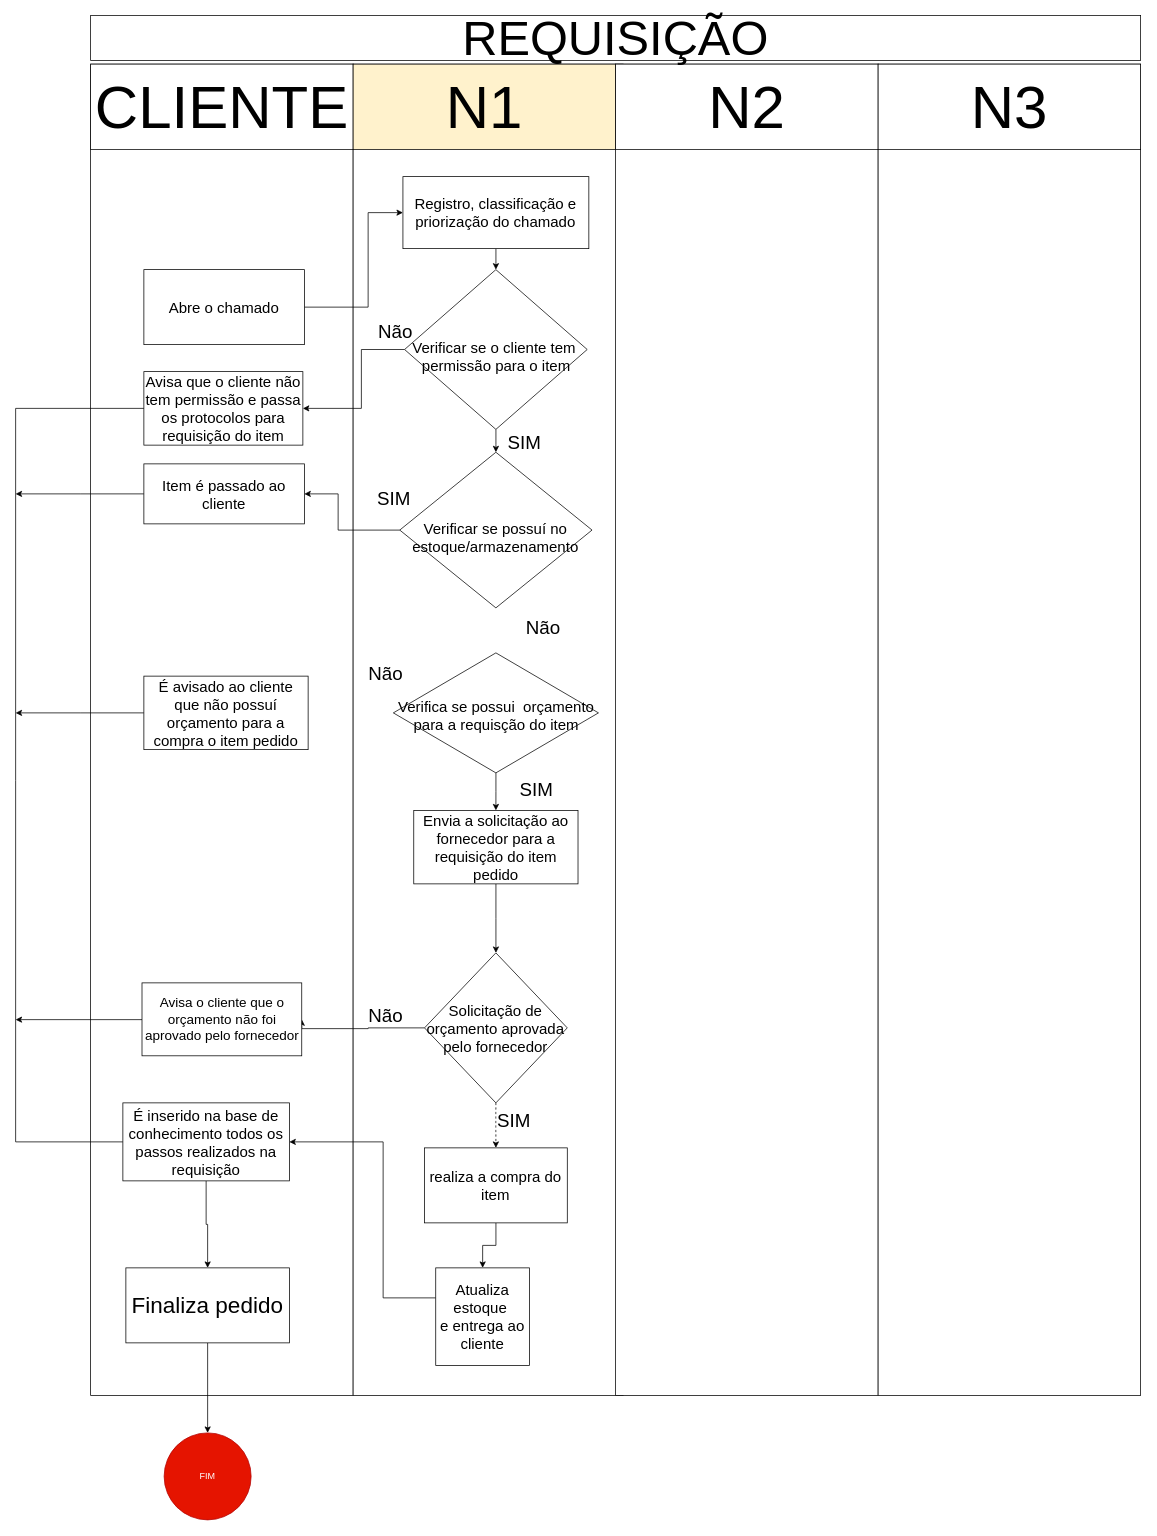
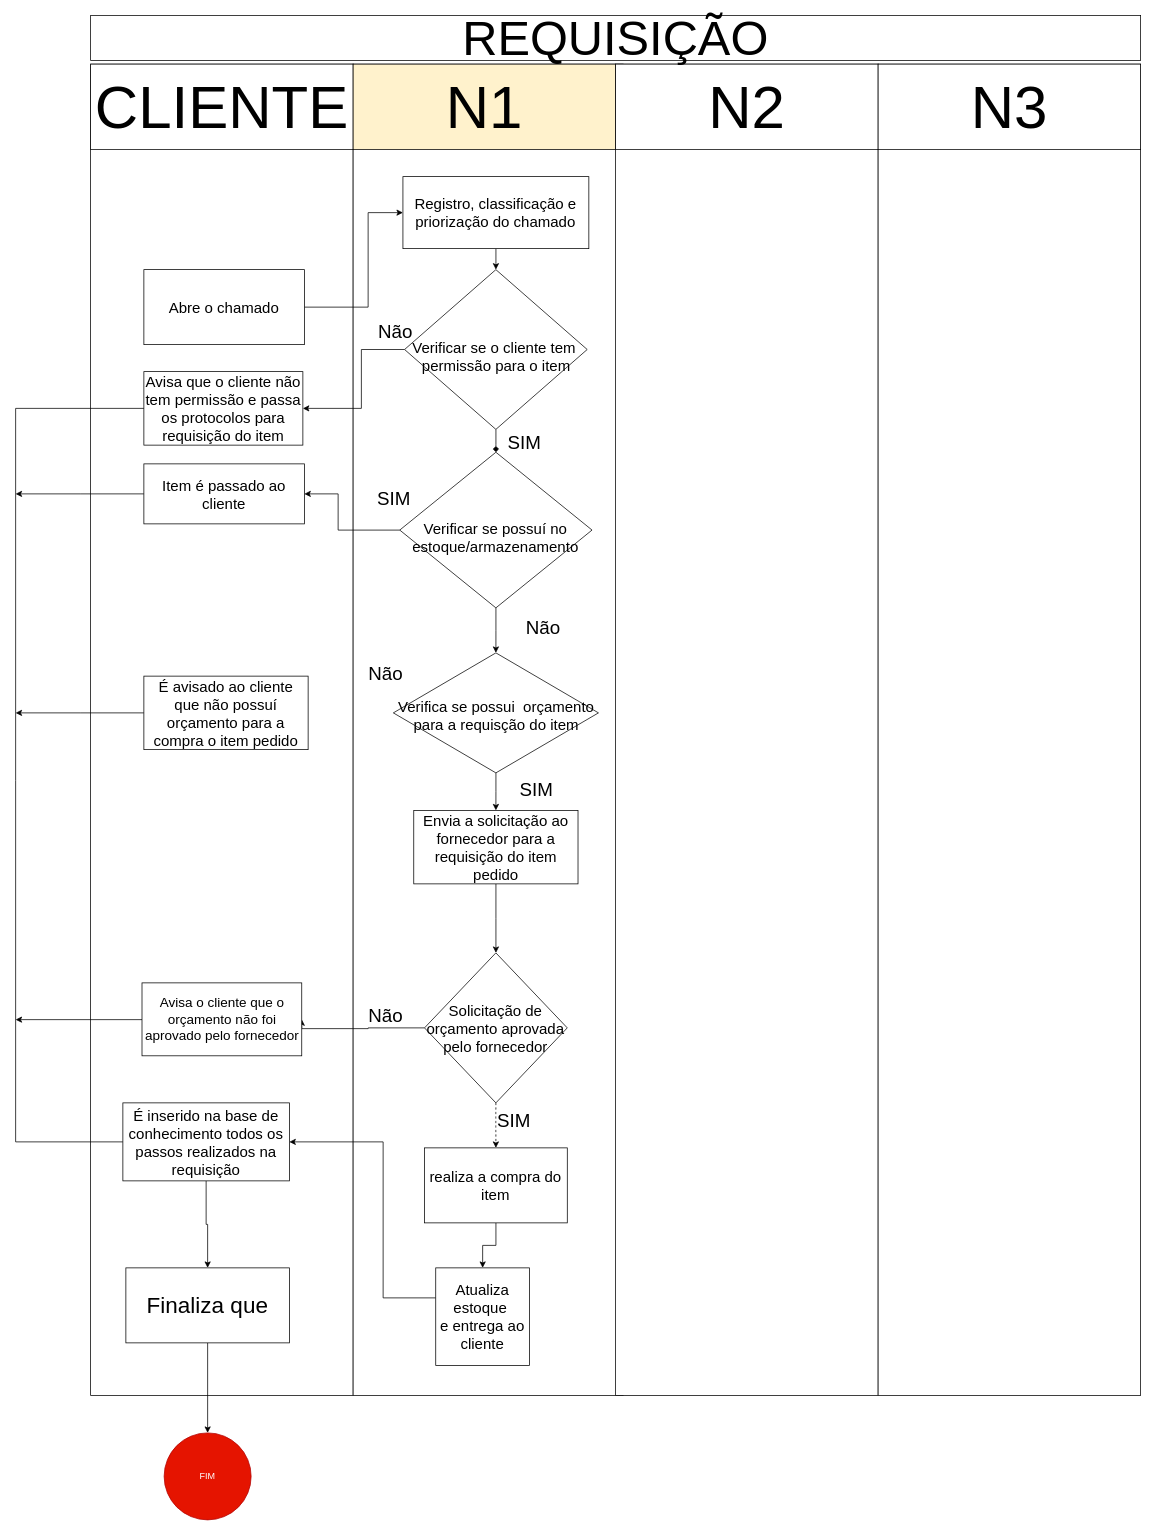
- <mxCell id="16" style="edgeStyle=orthogonalEdgeStyle;rounded=0;orthogonalLoop=1;jettySize=auto;html=1;entryX=0.5;entryY=0;entryDx=0;entryDy=0;" parent="1" source="18" target="22" edge="1"><mxGeometry relative="1" as="geometry" /></mxCell>
+ <mxCell id="16" style="edgeStyle=orthogonalEdgeStyle;rounded=0;orthogonalLoop=1;jettySize=auto;html=1;entryX=0.5;entryY=0;entryDx=0;entryDy=0;endArrow=diamond;" parent="1" source="18" target="22" edge="1"><mxGeometry relative="1" as="geometry" /></mxCell>
+ <mxCell id="21" style="edgeStyle=orthogonalEdgeStyle;rounded=0;orthogonalLoop=1;jettySize=auto;html=1;entryX=0.5;entryY=0;entryDx=0;entryDy=0;" parent="1" source="22" target="27" edge="1"><mxGeometry relative="1" as="geometry" /></mxCell>
- <mxCell id="50" value="&lt;font style=&quot;font-size: 30px;&quot;&gt;Finaliza pedido&lt;/font&gt;" style="rounded=0;whiteSpace=wrap;html=1;" parent="1" vertex="1"><mxGeometry x="167" y="1690" width="218" height="100" as="geometry" /></mxCell>
+ <mxCell id="50" value="&lt;font style=&quot;font-size: 30px;&quot;&gt;Finaliza que&lt;/font&gt;" style="rounded=0;whiteSpace=wrap;html=1;" parent="1" vertex="1"><mxGeometry x="167" y="1690" width="218" height="100" as="geometry" /></mxCell>
